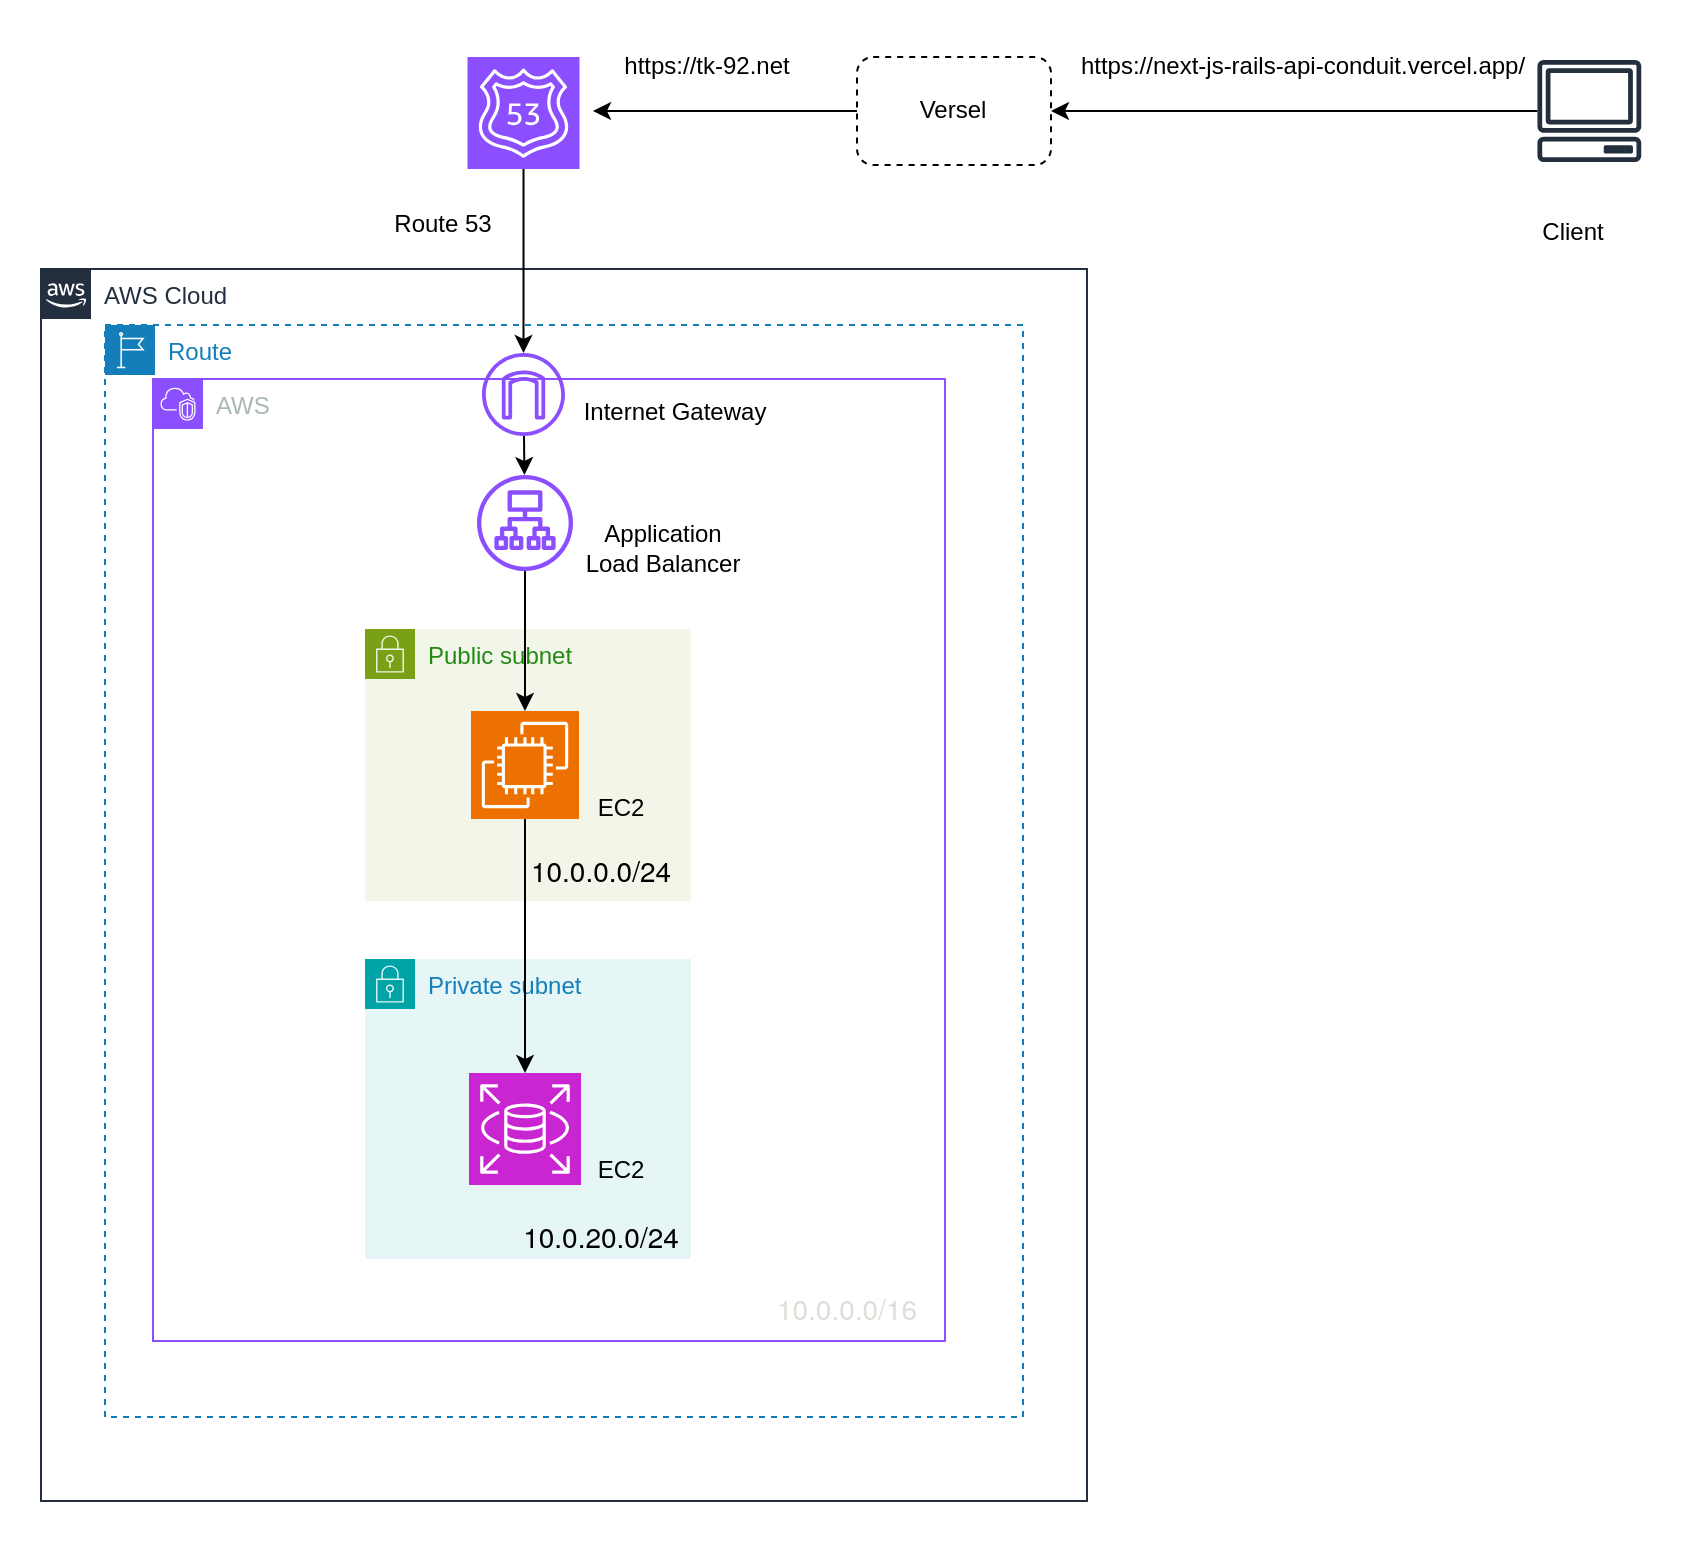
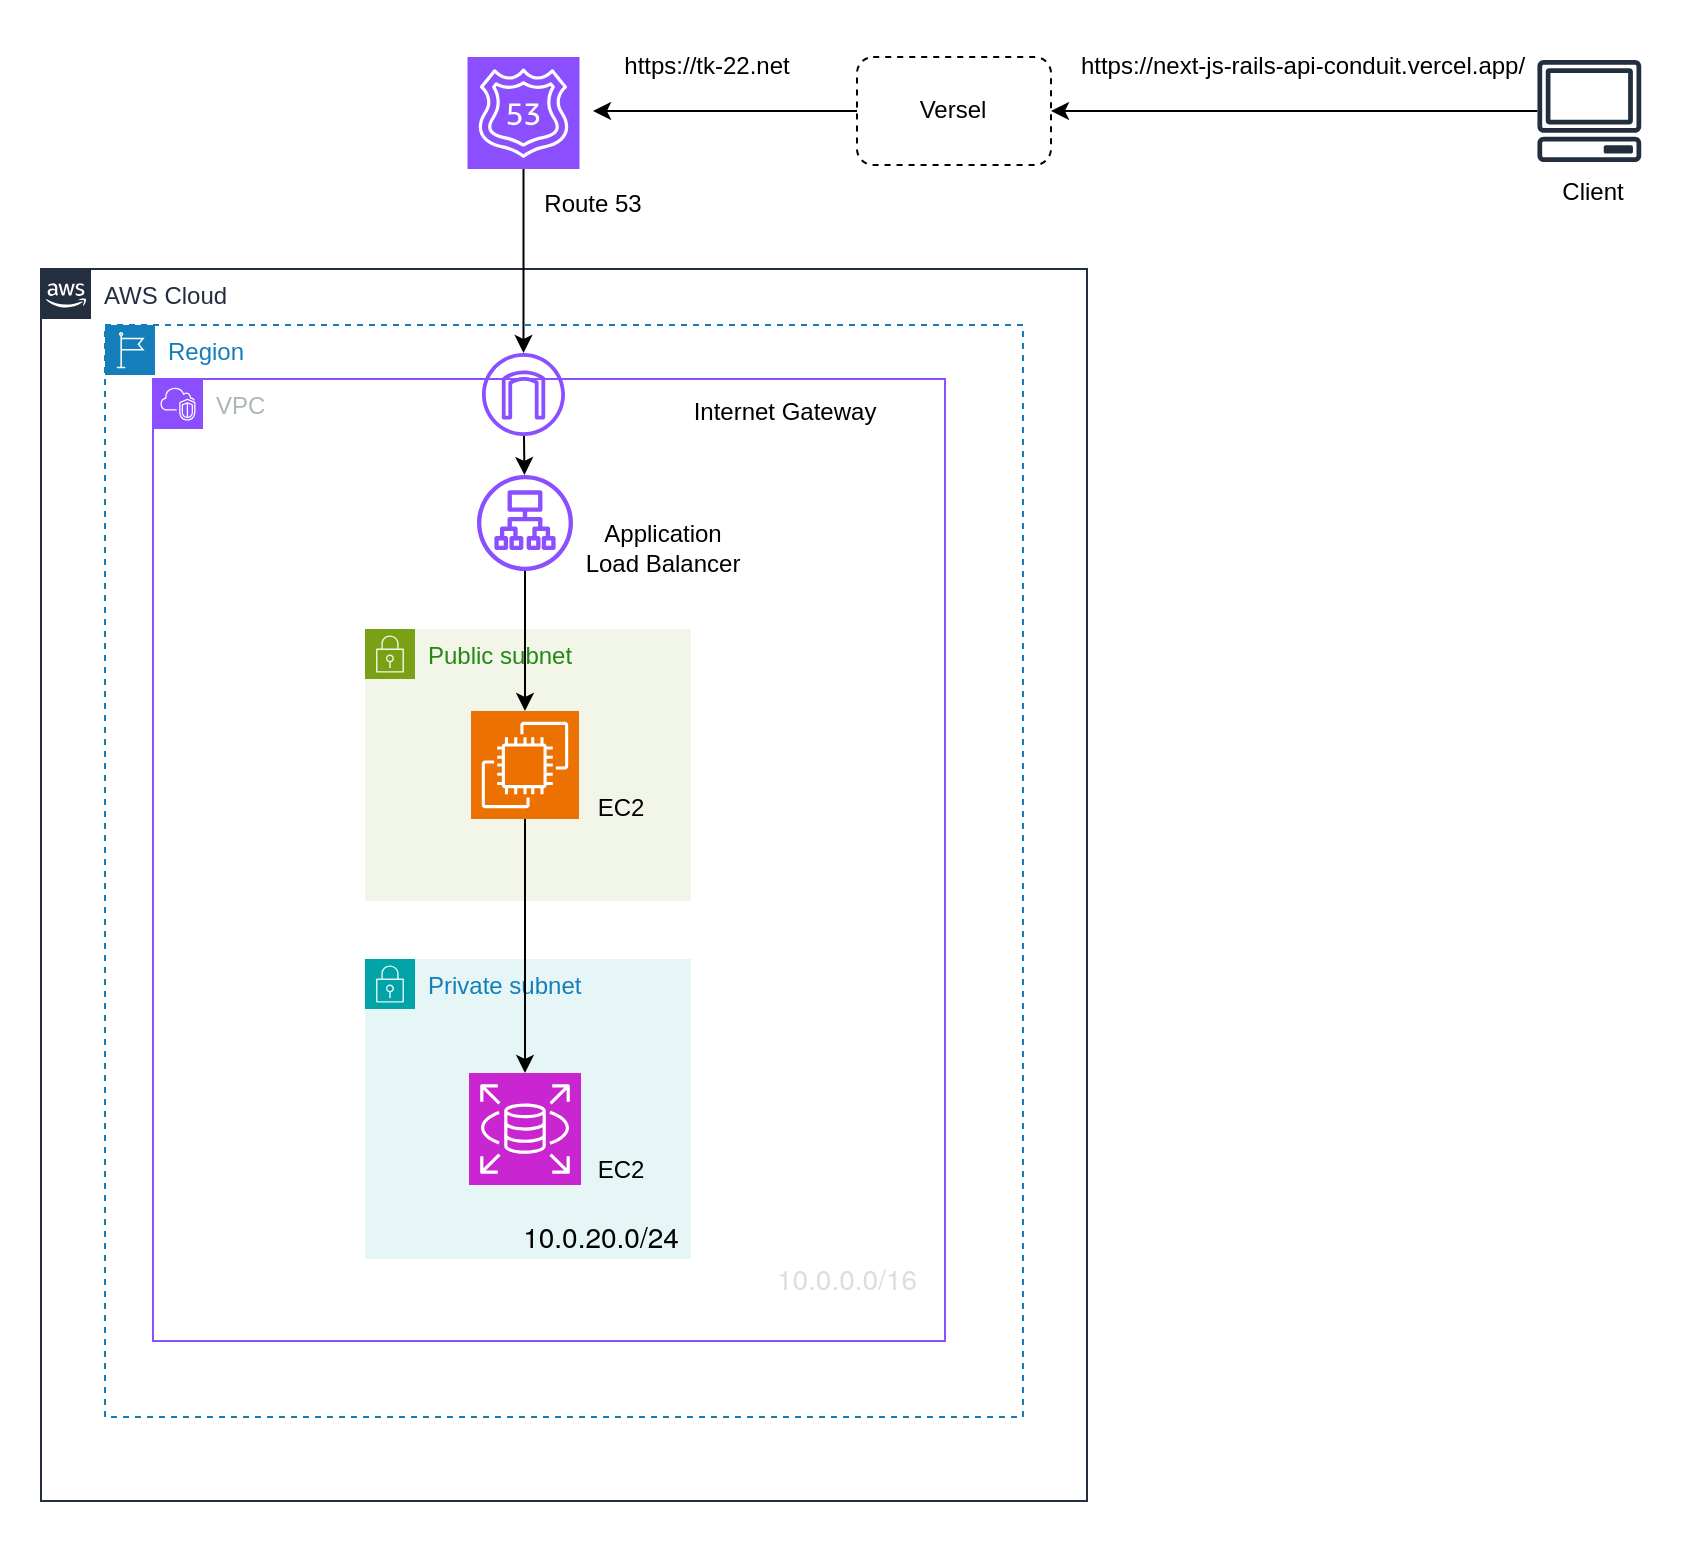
- <mxCell id="29" value="https://tk-92.net" style="text;html=1;align=center;verticalAlign=middle;resizable=0;points=[];autosize=1;strokeColor=none;fillColor=none;" vertex="1" parent="1"><mxGeometry x="302" y="20" width="101" height="26" as="geometry" /></mxCell>
+ <mxCell id="29" value="https://tk-22.net" style="text;html=1;align=center;verticalAlign=middle;resizable=0;points=[];autosize=1;strokeColor=none;fillColor=none;" vertex="1" parent="1"><mxGeometry x="302" y="20" width="101" height="26" as="geometry" /></mxCell>
- <mxCell id="23" value="Route 53" style="text;html=1;align=center;verticalAlign=middle;resizable=0;points=[];autosize=1;strokeColor=none;fillColor=none;" parent="1" vertex="1"><mxGeometry x="187" y="99" width="67" height="26" as="geometry" /></mxCell>
+ <mxCell id="23" value="Route 53" style="text;html=1;align=center;verticalAlign=middle;resizable=0;points=[];autosize=1;strokeColor=none;fillColor=none;" parent="1" vertex="1"><mxGeometry x="262" y="89" width="67" height="26" as="geometry" /></mxCell>
- <mxCell id="26" value="Client" style="text;html=1;align=center;verticalAlign=middle;resizable=0;points=[];autosize=1;fillColor=none;" parent="1" vertex="1"><mxGeometry x="761.34" y="103" width="49" height="26" as="geometry" /></mxCell>
+ <mxCell id="26" value="Client" style="text;html=1;align=center;verticalAlign=middle;resizable=0;points=[];autosize=1;fillColor=none;" parent="1" vertex="1"><mxGeometry x="771.34" y="83" width="49" height="26" as="geometry" /></mxCell>
- <mxCell id="7" value="Route" style="points=[[0,0],[0.25,0],[0.5,0],[0.75,0],[1,0],[1,0.25],[1,0.5],[1,0.75],[1,1],[0.75,1],[0.5,1],[0.25,1],[0,1],[0,0.75],[0,0.5],[0,0.25]];outlineConnect=0;gradientColor=none;html=1;whiteSpace=wrap;fontSize=12;fontStyle=0;container=1;pointerEvents=0;collapsible=0;recursiveResize=0;shape=mxgraph.aws4.group;grIcon=mxgraph.aws4.group_region;strokeColor=#147EBA;fillColor=none;verticalAlign=top;align=left;spacingLeft=30;fontColor=#147EBA;dashed=1;" parent="2" vertex="1"><mxGeometry x="32" y="28" width="459" height="546" as="geometry" /></mxCell>
+ <mxCell id="7" value="Region" style="points=[[0,0],[0.25,0],[0.5,0],[0.75,0],[1,0],[1,0.25],[1,0.5],[1,0.75],[1,1],[0.75,1],[0.5,1],[0.25,1],[0,1],[0,0.75],[0,0.5],[0,0.25]];outlineConnect=0;gradientColor=none;html=1;whiteSpace=wrap;fontSize=12;fontStyle=0;container=1;pointerEvents=0;collapsible=0;recursiveResize=0;shape=mxgraph.aws4.group;grIcon=mxgraph.aws4.group_region;strokeColor=#147EBA;fillColor=none;verticalAlign=top;align=left;spacingLeft=30;fontColor=#147EBA;dashed=1;" parent="2" vertex="1"><mxGeometry x="32" y="28" width="459" height="546" as="geometry" /></mxCell>
- <mxCell id="3" value="AWS" style="points=[[0,0],[0.25,0],[0.5,0],[0.75,0],[1,0],[1,0.25],[1,0.5],[1,0.75],[1,1],[0.75,1],[0.5,1],[0.25,1],[0,1],[0,0.75],[0,0.5],[0,0.25]];outlineConnect=0;gradientColor=none;html=1;whiteSpace=wrap;fontSize=12;fontStyle=0;container=1;pointerEvents=0;collapsible=0;recursiveResize=0;shape=mxgraph.aws4.group;grIcon=mxgraph.aws4.group_vpc2;strokeColor=#8C4FFF;fillColor=none;verticalAlign=top;align=left;spacingLeft=30;fontColor=#AAB7B8;dashed=0;" parent="2" vertex="1"><mxGeometry x="56" y="55" width="396" height="481" as="geometry" /></mxCell>
+ <mxCell id="3" value="VPC" style="points=[[0,0],[0.25,0],[0.5,0],[0.75,0],[1,0],[1,0.25],[1,0.5],[1,0.75],[1,1],[0.75,1],[0.5,1],[0.25,1],[0,1],[0,0.75],[0,0.5],[0,0.25]];outlineConnect=0;gradientColor=none;html=1;whiteSpace=wrap;fontSize=12;fontStyle=0;container=1;pointerEvents=0;collapsible=0;recursiveResize=0;shape=mxgraph.aws4.group;grIcon=mxgraph.aws4.group_vpc2;strokeColor=#8C4FFF;fillColor=none;verticalAlign=top;align=left;spacingLeft=30;fontColor=#AAB7B8;dashed=0;" parent="2" vertex="1"><mxGeometry x="56" y="55" width="396" height="481" as="geometry" /></mxCell>
- <mxCell id="14" value="Internet Gateway" style="text;html=1;align=center;verticalAlign=middle;resizable=0;points=[];autosize=1;strokeColor=none;fillColor=none;" parent="7" vertex="1"><mxGeometry x="230" y="31" width="109" height="26" as="geometry" /></mxCell>
+ <mxCell id="14" value="Internet Gateway" style="text;html=1;align=center;verticalAlign=middle;resizable=0;points=[];autosize=1;strokeColor=none;fillColor=none;" parent="7" vertex="1"><mxGeometry x="285" y="31" width="109" height="26" as="geometry" /></mxCell>
- <mxCell id="17" value="&lt;font color=&quot;#000000&quot;&gt;&lt;span style=&quot;font-family: &amp;quot;Amazon Ember&amp;quot;, &amp;quot;Helvetica Neue&amp;quot;, Roboto, Arial, sans-serif; font-size: 14px; text-align: start;&quot;&gt;10.0.0.0&lt;/span&gt;&lt;span style=&quot;font-family: &amp;quot;Amazon Ember&amp;quot;, &amp;quot;Helvetica Neue&amp;quot;, Roboto, Arial, sans-serif; font-size: 14px; text-align: start;&quot;&gt;/24&lt;/span&gt;&lt;/font&gt;" style="text;html=1;align=center;verticalAlign=middle;resizable=0;points=[];autosize=1;strokeColor=none;fillColor=none;" vertex="1" parent="7"><mxGeometry x="203" y="258.5" width="90" height="29" as="geometry" /></mxCell>
- <mxCell id="15" value="&lt;span style=&quot;color: rgb(224, 220, 215); font-family: &amp;quot;Amazon Ember&amp;quot;, &amp;quot;Helvetica Neue&amp;quot;, Roboto, Arial, sans-serif; font-size: 14px; text-align: start;&quot;&gt;10.0.0.0/16&lt;/span&gt;" style="text;html=1;align=center;verticalAlign=middle;resizable=0;points=[];autosize=1;strokeColor=none;fillColor=none;" vertex="1" parent="7"><mxGeometry x="326.25" y="477" width="90" height="29" as="geometry" /></mxCell>
+ <mxCell id="15" value="&lt;span style=&quot;color: rgb(224, 220, 215); font-family: &amp;quot;Amazon Ember&amp;quot;, &amp;quot;Helvetica Neue&amp;quot;, Roboto, Arial, sans-serif; font-size: 14px; text-align: start;&quot;&gt;10.0.0.0/16&lt;/span&gt;" style="text;html=1;align=center;verticalAlign=middle;resizable=0;points=[];autosize=1;strokeColor=none;fillColor=none;" vertex="1" parent="7"><mxGeometry x="326.25" y="462" width="90" height="29" as="geometry" /></mxCell>
